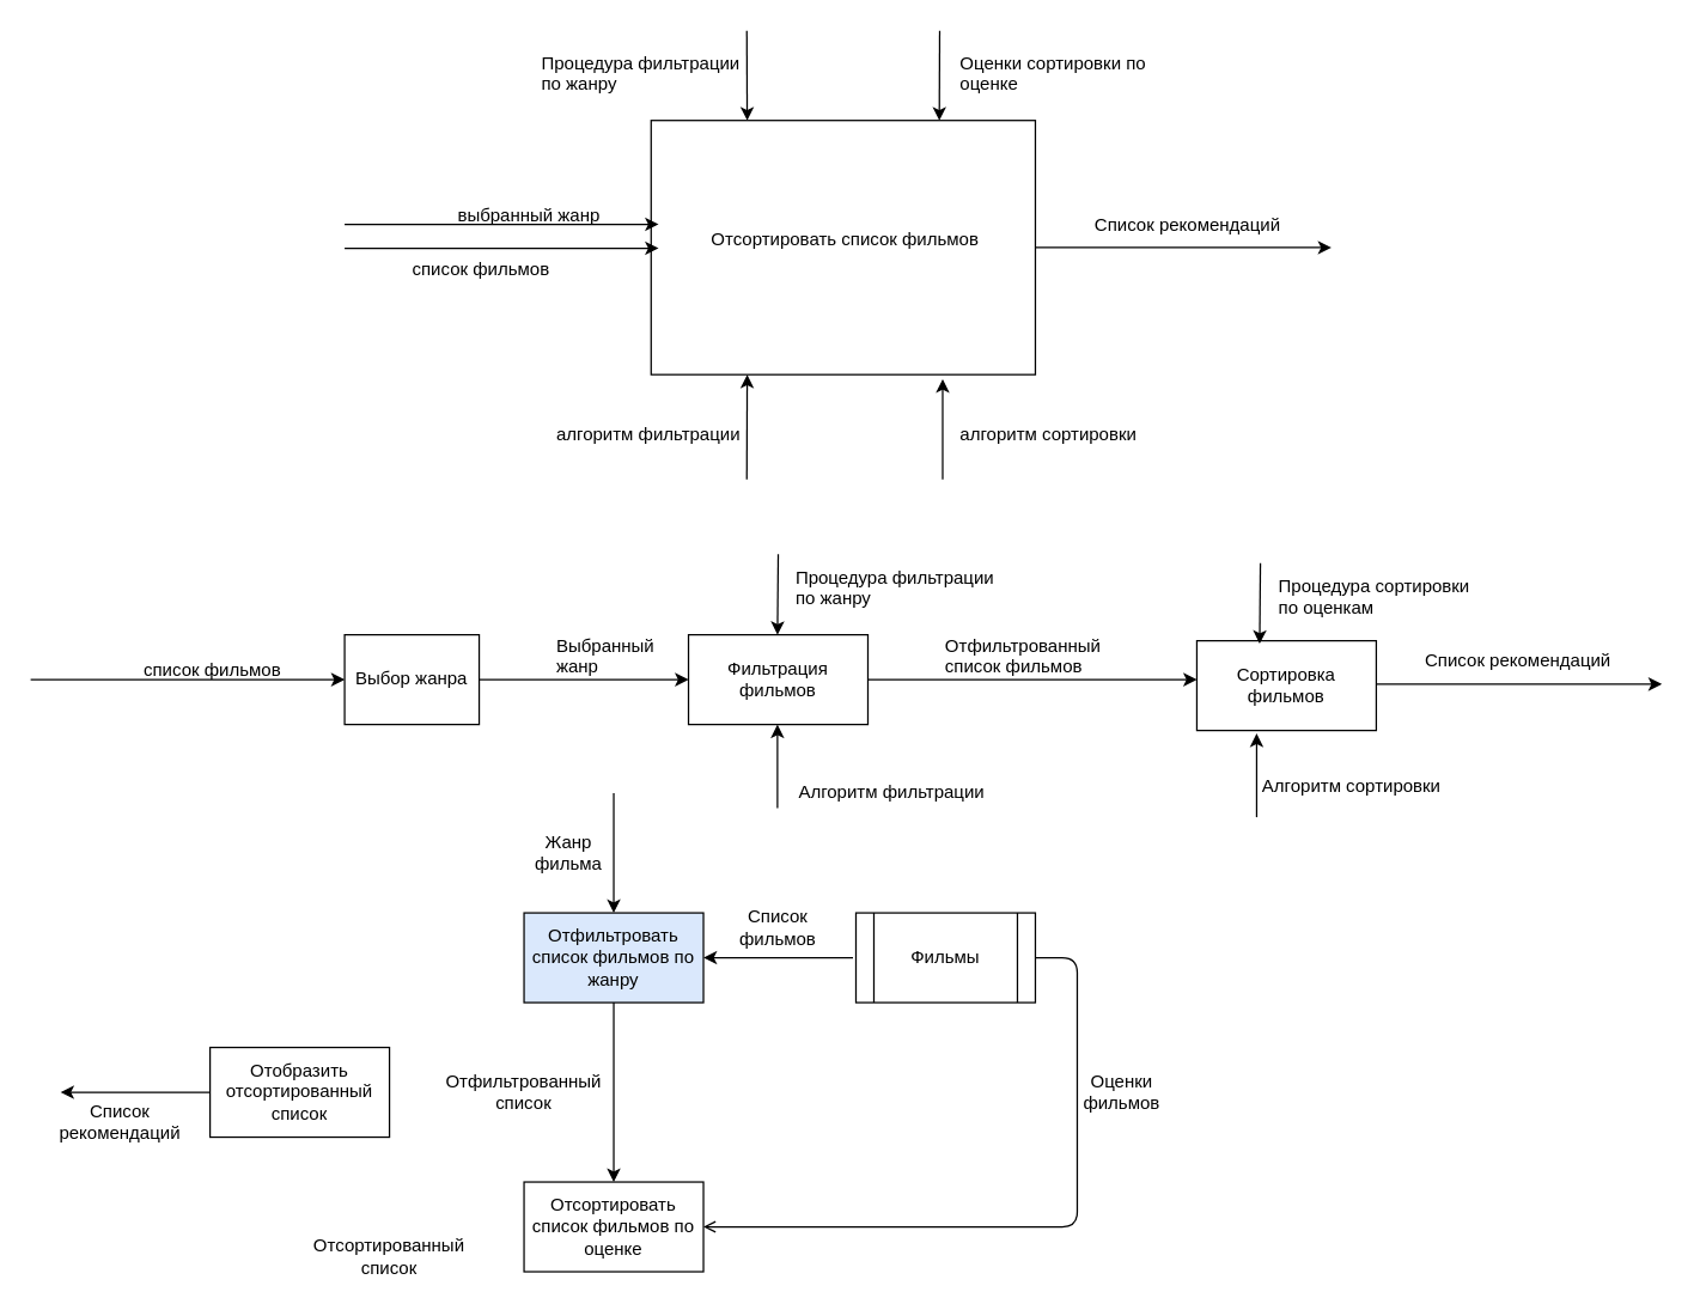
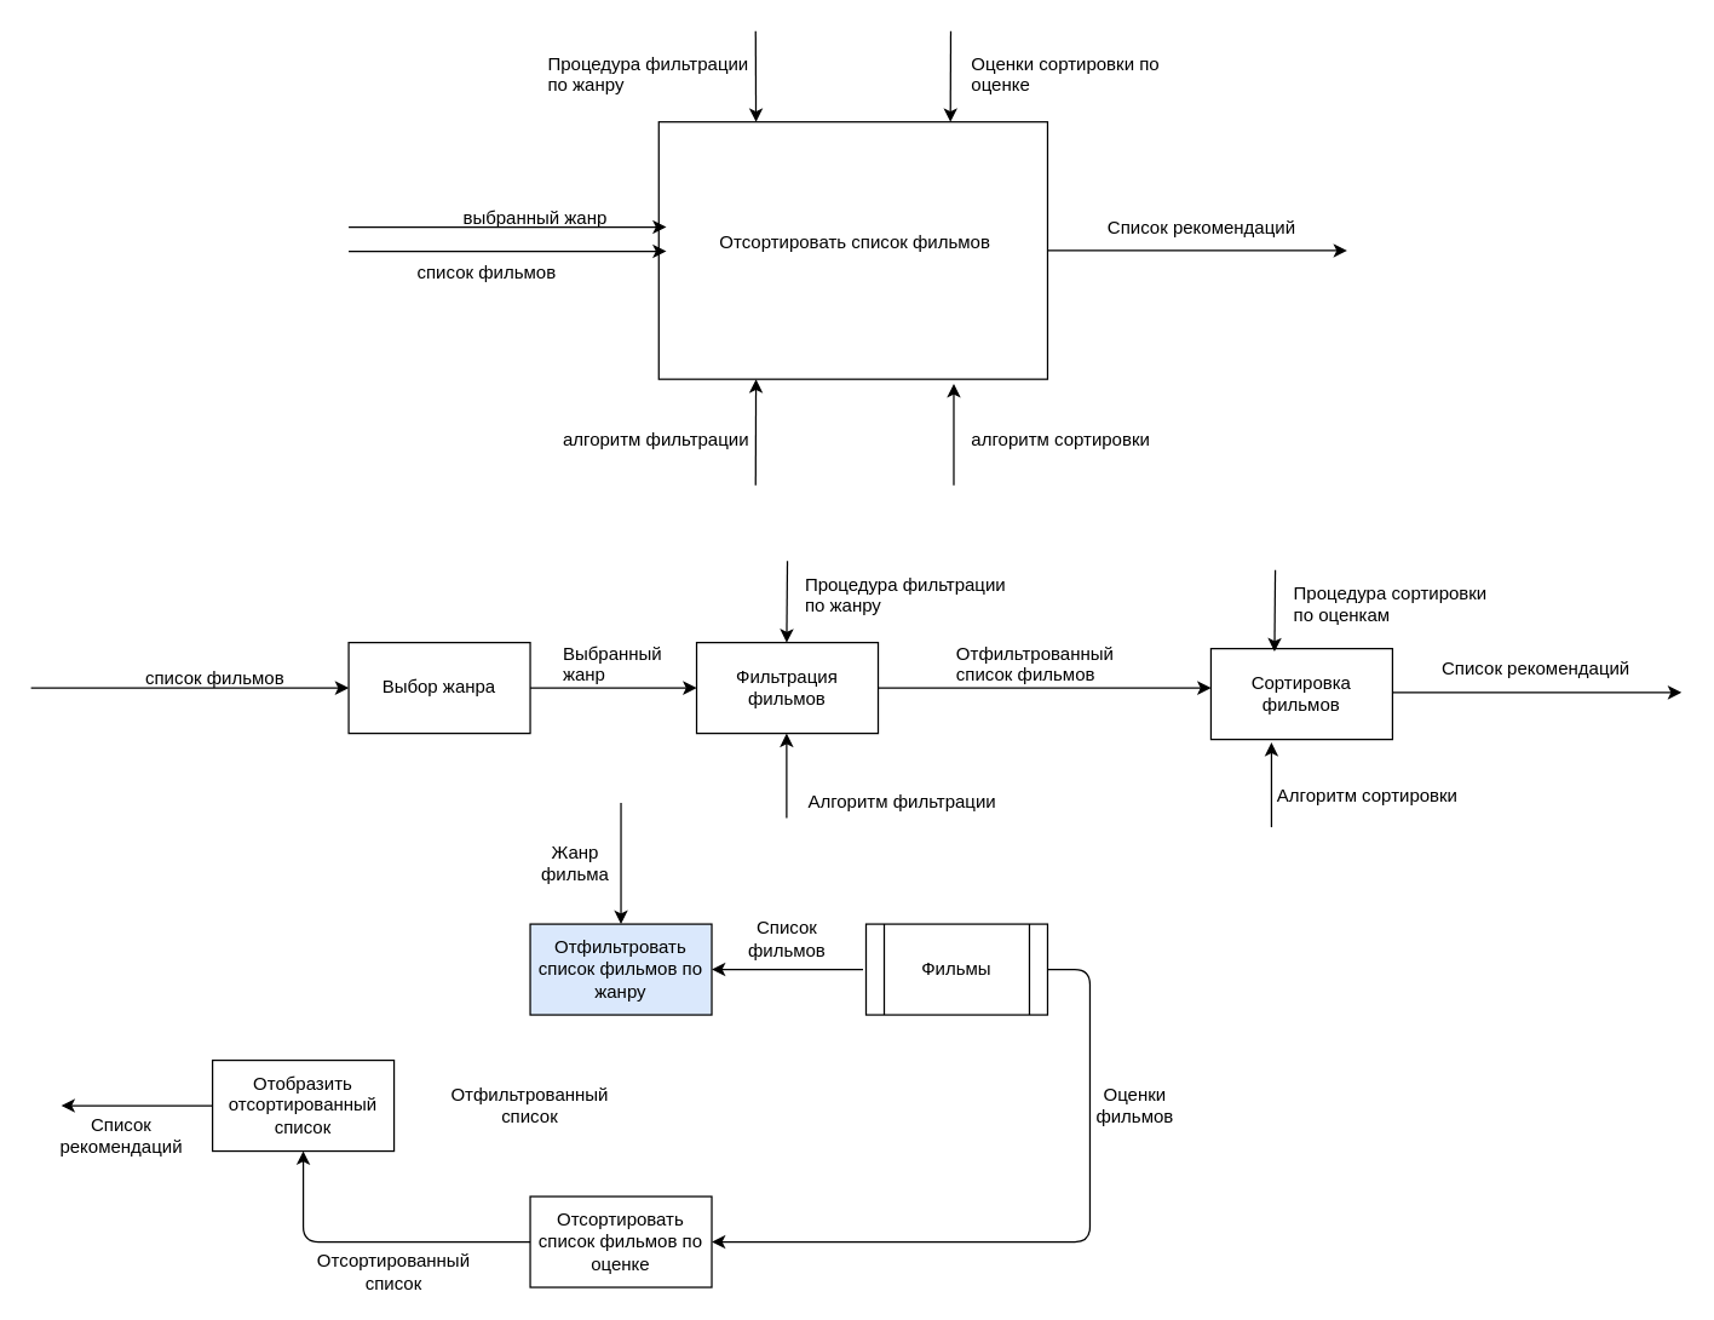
- <mxCell id="12" value="Выбор жанра" style="rounded=0;whiteSpace=wrap;html=1;" parent="1" vertex="1"><mxGeometry x="230" y="424" width="90" height="60" as="geometry" /></mxCell>
+ <mxCell id="12" value="Выбор жанра" style="rounded=0;whiteSpace=wrap;html=1;" parent="1" vertex="1"><mxGeometry x="230" y="424" width="120" height="60" as="geometry" /></mxCell>
- <mxCell id="44" value="" style="endArrow=classic;html=1;exitX=0.5;exitY=1;exitDx=0;exitDy=0;entryX=0.5;entryY=0;entryDx=0;entryDy=0;" edge="1" parent="1" source="37" target="43"><mxGeometry width="50" height="50" relative="1" as="geometry"><mxPoint x="470" y="680" as="sourcePoint" /><mxPoint x="520" y="630" as="targetPoint" /></mxGeometry></mxCell>
+ <mxCell id="49" value="" style="endArrow=classic;html=1;entryX=0.5;entryY=1;entryDx=0;entryDy=0;exitX=0;exitY=0.5;exitDx=0;exitDy=0;" edge="1" parent="1" source="43" target="48"><mxGeometry width="50" height="50" relative="1" as="geometry"><mxPoint x="210" y="840" as="sourcePoint" /><mxPoint x="260" y="790" as="targetPoint" /><Array as="points"><mxPoint x="200" y="820" /></Array></mxGeometry></mxCell>
- <mxCell id="46" value="" style="endArrow=open;html=1;exitX=1;exitY=0.5;exitDx=0;exitDy=0;entryX=1;entryY=0.5;entryDx=0;entryDy=0;" edge="1" parent="1" source="38" target="43"><mxGeometry width="50" height="50" relative="1" as="geometry"><mxPoint x="470" y="680" as="sourcePoint" /><mxPoint x="520" y="630" as="targetPoint" /><Array as="points"><mxPoint x="720" y="640" /><mxPoint x="720" y="820" /></Array></mxGeometry></mxCell>
+ <mxCell id="46" value="" style="endArrow=classic;html=1;exitX=1;exitY=0.5;exitDx=0;exitDy=0;entryX=1;entryY=0.5;entryDx=0;entryDy=0;" edge="1" parent="1" source="38" target="43"><mxGeometry width="50" height="50" relative="1" as="geometry"><mxPoint x="470" y="680" as="sourcePoint" /><mxPoint x="520" y="630" as="targetPoint" /><Array as="points"><mxPoint x="720" y="640" /><mxPoint x="720" y="820" /></Array></mxGeometry></mxCell>
